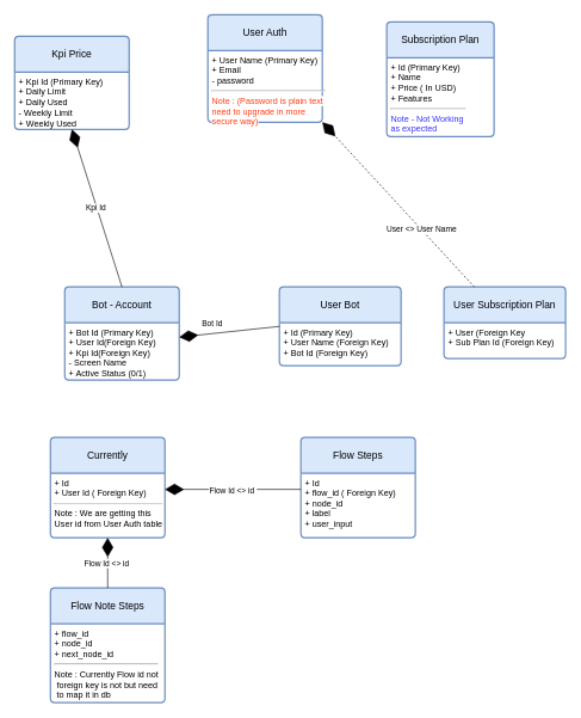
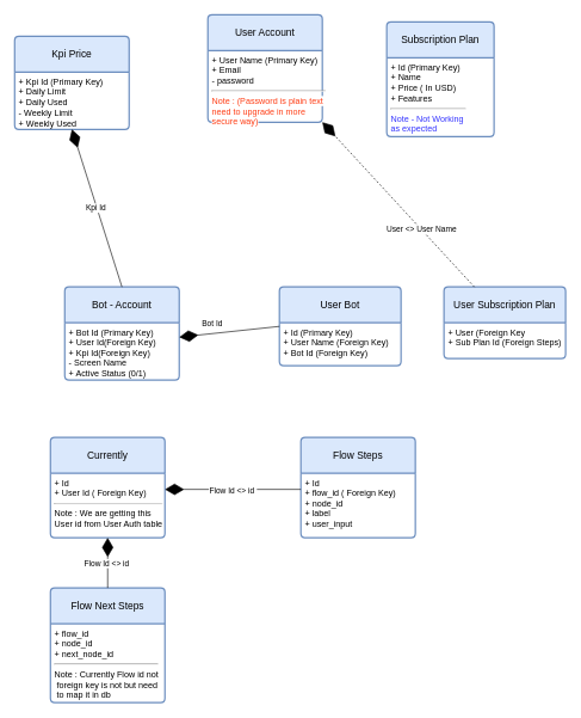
- <mxCell id="4" value="User Auth" style="swimlane;childLayout=stackLayout;horizontal=1;startSize=50;horizontalStack=0;rounded=1;fontSize=14;fontStyle=0;strokeWidth=2;resizeParent=0;resizeLast=1;shadow=0;dashed=0;align=center;arcSize=4;whiteSpace=wrap;html=1;fillColor=#dae8fc;strokeColor=#6c8ebf;" parent="1" vertex="1"><mxGeometry x="290" y="20" width="160" height="150" as="geometry"><mxRectangle x="260" width="120" height="50" as="alternateBounds" /></mxGeometry></mxCell>
+ <mxCell id="4" value="User Account" style="swimlane;childLayout=stackLayout;horizontal=1;startSize=50;horizontalStack=0;rounded=1;fontSize=14;fontStyle=0;strokeWidth=2;resizeParent=0;resizeLast=1;shadow=0;dashed=0;align=center;arcSize=4;whiteSpace=wrap;html=1;fillColor=#dae8fc;strokeColor=#6c8ebf;" parent="1" vertex="1"><mxGeometry x="290" y="20" width="160" height="150" as="geometry"><mxRectangle x="260" width="120" height="50" as="alternateBounds" /></mxGeometry></mxCell>
- <mxCell id="12" value="+ User (Foreign Key&lt;div&gt;+ Sub Plan Id (Foreign Key)&lt;br&gt;&lt;span style=&quot;background-color: transparent;&quot;&gt;&amp;nbsp;&lt;/span&gt;&lt;/div&gt;&lt;div&gt;&lt;br&gt;&lt;/div&gt;&lt;div&gt;&lt;br&gt;&lt;/div&gt;" style="align=left;strokeColor=none;fillColor=none;spacingLeft=4;fontSize=12;verticalAlign=top;resizable=0;rotatable=0;part=1;html=1;" parent="11" vertex="1"><mxGeometry y="50" width="170" height="50" as="geometry" /></mxCell>
+ <mxCell id="12" value="+ User (Foreign Key&lt;div&gt;+ Sub Plan Id (Foreign Steps)&lt;br&gt;&lt;span style=&quot;background-color: transparent;&quot;&gt;&amp;nbsp;&lt;/span&gt;&lt;/div&gt;&lt;div&gt;&lt;br&gt;&lt;/div&gt;&lt;div&gt;&lt;br&gt;&lt;/div&gt;" style="align=left;strokeColor=none;fillColor=none;spacingLeft=4;fontSize=12;verticalAlign=top;resizable=0;rotatable=0;part=1;html=1;" parent="11" vertex="1"><mxGeometry y="50" width="170" height="50" as="geometry" /></mxCell>
- <mxCell id="20" value="Flow Note Steps" style="swimlane;childLayout=stackLayout;horizontal=1;startSize=50;horizontalStack=0;rounded=1;fontSize=14;fontStyle=0;strokeWidth=2;resizeParent=0;resizeLast=1;shadow=0;dashed=0;align=center;arcSize=4;whiteSpace=wrap;html=1;fillColor=#dae8fc;strokeColor=#6c8ebf;" vertex="1" parent="1"><mxGeometry x="70" y="820" width="160" height="160" as="geometry"><mxRectangle x="150" y="230" width="120" height="50" as="alternateBounds" /></mxGeometry></mxCell>
+ <mxCell id="20" value="Flow Next Steps" style="swimlane;childLayout=stackLayout;horizontal=1;startSize=50;horizontalStack=0;rounded=1;fontSize=14;fontStyle=0;strokeWidth=2;resizeParent=0;resizeLast=1;shadow=0;dashed=0;align=center;arcSize=4;whiteSpace=wrap;html=1;fillColor=#dae8fc;strokeColor=#6c8ebf;" vertex="1" parent="1"><mxGeometry x="70" y="820" width="160" height="160" as="geometry"><mxRectangle x="150" y="230" width="120" height="50" as="alternateBounds" /></mxGeometry></mxCell>
